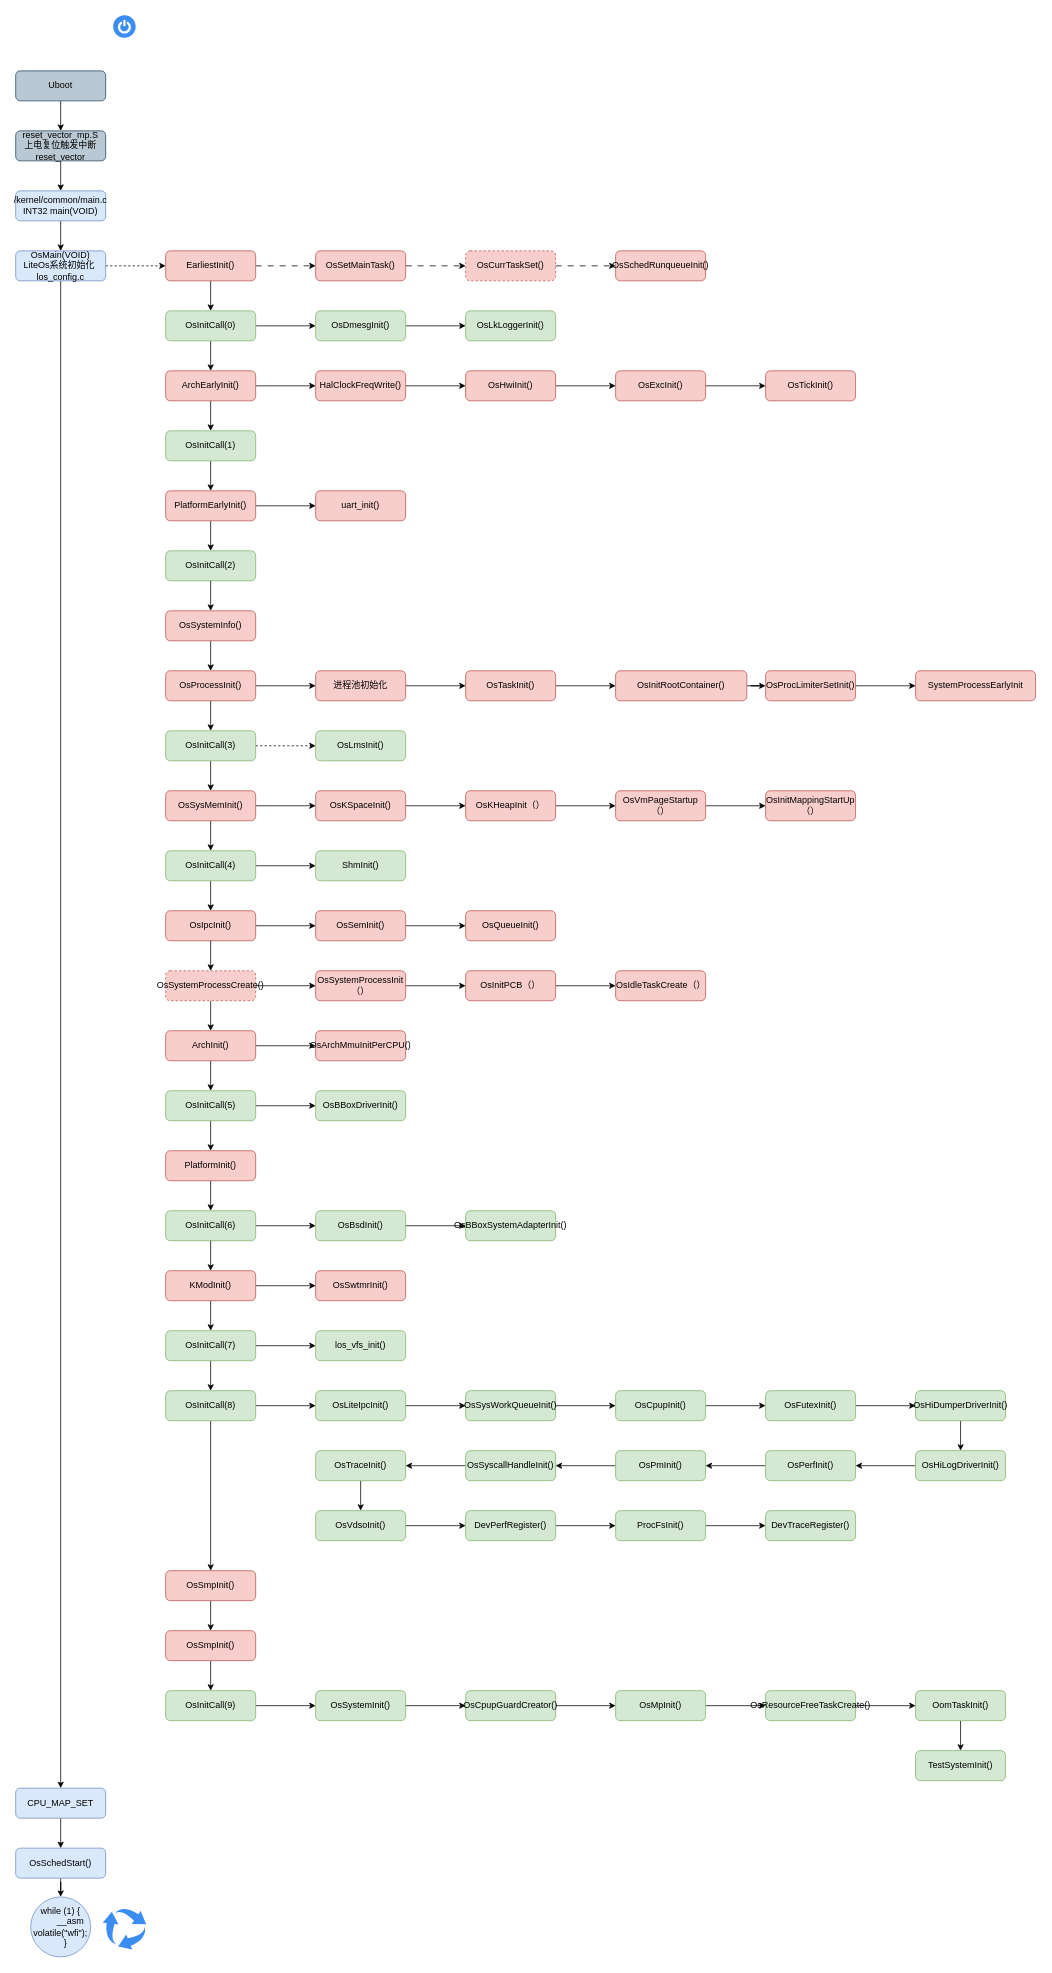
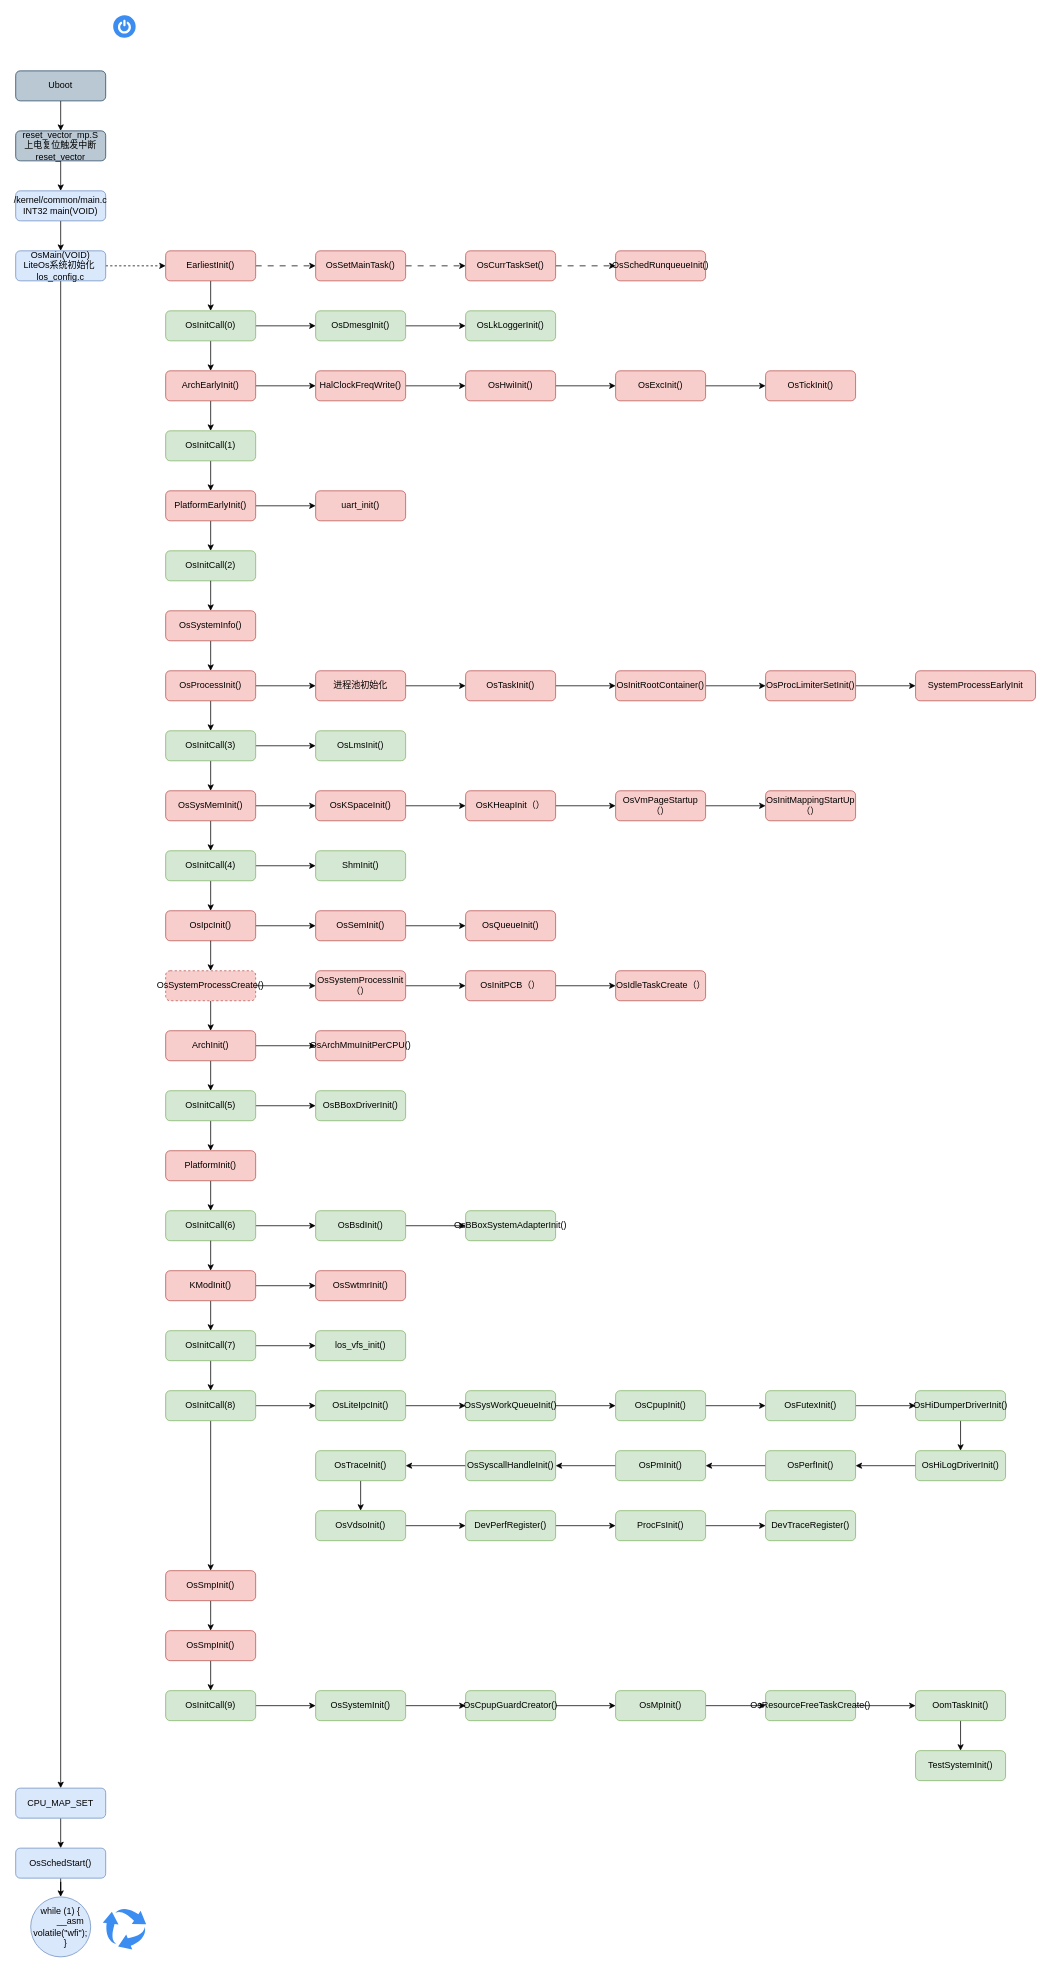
- <mxCell id="83" value="OsCurrTaskSet()" style="whiteSpace=wrap;html=1;fillColor=#f8cecc;strokeColor=#b85450;rounded=1;dashed=1;" vertex="1" parent="1"><mxGeometry x="620" y="334" width="120" height="40" as="geometry" /></mxCell>
+ <mxCell id="83" value="OsCurrTaskSet()" style="whiteSpace=wrap;html=1;fillColor=#f8cecc;strokeColor=#b85450;rounded=1;" vertex="1" parent="1"><mxGeometry x="620" y="334" width="120" height="40" as="geometry" /></mxCell>
- <mxCell id="101" value="&lt;div data-docx-has-block-data=&quot;false&quot; data-page-id=&quot;U03UdISSfoZH72xRqkdcZeTsnoe&quot;&gt;&lt;div data-docx-has-block-data=&quot;false&quot; data-page-id=&quot;U03UdISSfoZH72xRqkdcZeTsnoe&quot;&gt;&lt;div class=&quot;ace-line ace-line old-record-id-HOTOd7lljoDYUixiO60cQ6sHnod&quot;&gt;&lt;div data-docx-has-block-data=&quot;false&quot; data-page-id=&quot;U03UdISSfoZH72xRqkdcZeTsnoe&quot;&gt;&lt;div class=&quot;ace-line ace-line old-record-id-HTqmdKRiOoCuXrxsuSxcnZOInRc&quot;&gt;OsInitRootContainer()&lt;/div&gt;&lt;/div&gt;&lt;/div&gt;&lt;/div&gt;&lt;/div&gt;" style="whiteSpace=wrap;html=1;fillColor=#f8cecc;strokeColor=#b85450;rounded=1;" vertex="1" parent="1"><mxGeometry x="820" y="894" width="175" height="40" as="geometry" /></mxCell>
+ <mxCell id="101" value="&lt;div data-docx-has-block-data=&quot;false&quot; data-page-id=&quot;U03UdISSfoZH72xRqkdcZeTsnoe&quot;&gt;&lt;div data-docx-has-block-data=&quot;false&quot; data-page-id=&quot;U03UdISSfoZH72xRqkdcZeTsnoe&quot;&gt;&lt;div class=&quot;ace-line ace-line old-record-id-HOTOd7lljoDYUixiO60cQ6sHnod&quot;&gt;&lt;div data-docx-has-block-data=&quot;false&quot; data-page-id=&quot;U03UdISSfoZH72xRqkdcZeTsnoe&quot;&gt;&lt;div class=&quot;ace-line ace-line old-record-id-HTqmdKRiOoCuXrxsuSxcnZOInRc&quot;&gt;OsInitRootContainer()&lt;/div&gt;&lt;/div&gt;&lt;/div&gt;&lt;/div&gt;&lt;/div&gt;" style="whiteSpace=wrap;html=1;fillColor=#f8cecc;strokeColor=#b85450;rounded=1;" vertex="1" parent="1"><mxGeometry x="820" y="894" width="120" height="40" as="geometry" /></mxCell>
- <mxCell id="39" value="" style="edgeStyle=orthogonalEdgeStyle;rounded=0;orthogonalLoop=1;jettySize=auto;html=1;dashed=1;" edge="1" parent="1" source="40" target="105"><mxGeometry relative="1" as="geometry" /></mxCell>
+ <mxCell id="39" value="" style="edgeStyle=orthogonalEdgeStyle;rounded=0;orthogonalLoop=1;jettySize=auto;html=1;" edge="1" parent="1" source="40" target="105"><mxGeometry relative="1" as="geometry" /></mxCell>
